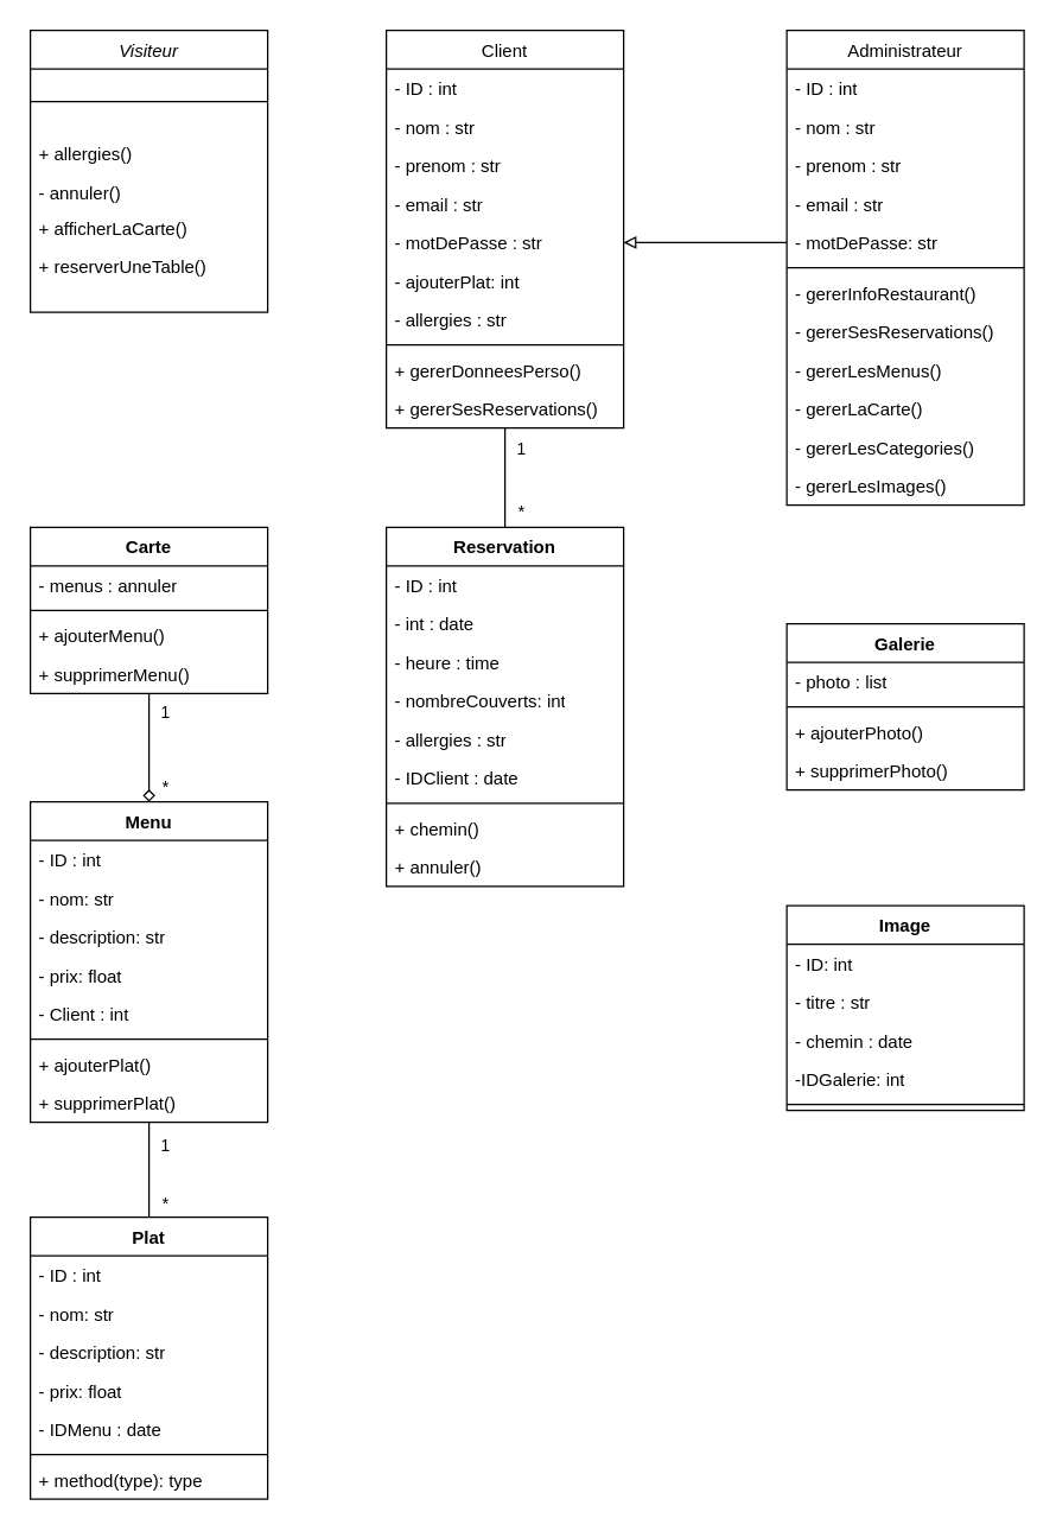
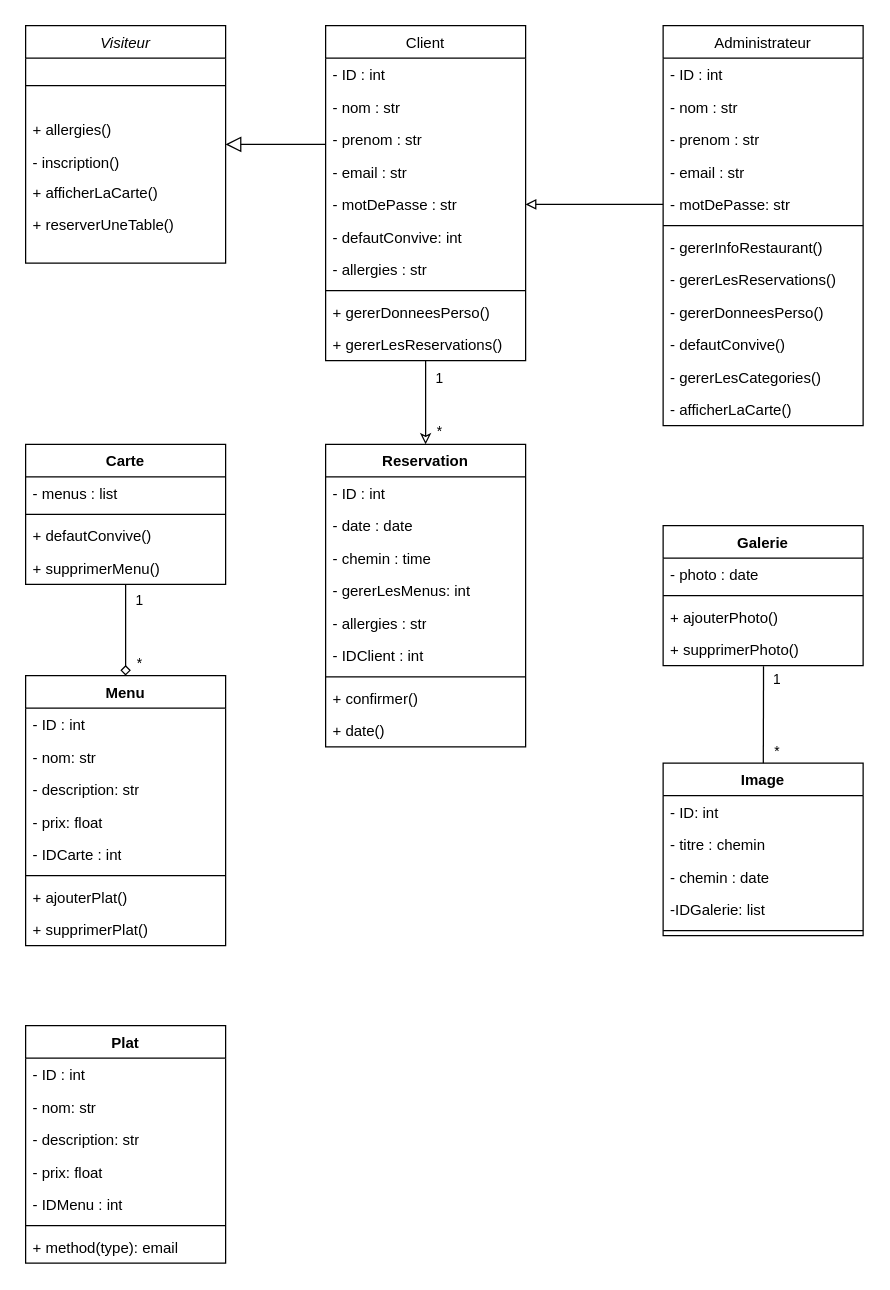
+ <mxCell id="22" value="" style="endArrow=block;endSize=10;endFill=0;shadow=0;strokeWidth=1;rounded=0;curved=0;edgeStyle=elbowEdgeStyle;elbow=vertical;" parent="1" source="11" target="2" edge="1"><mxGeometry width="160" relative="1" as="geometry"><mxPoint x="140" y="183" as="sourcePoint" /><mxPoint x="140" y="183" as="targetPoint" /></mxGeometry></mxCell>
- <mxCell id="5" value="- annuler()" style="text;align=left;verticalAlign=top;spacingLeft=4;spacingRight=4;overflow=hidden;rotatable=0;points=[[0,0.5],[1,0.5]];portConstraint=eastwest;" parent="2" vertex="1"><mxGeometry y="96" width="160" height="24" as="geometry" /></mxCell>
+ <mxCell id="5" value="- inscription()" style="text;align=left;verticalAlign=top;spacingLeft=4;spacingRight=4;overflow=hidden;rotatable=0;points=[[0,0.5],[1,0.5]];portConstraint=eastwest;" parent="2" vertex="1"><mxGeometry y="96" width="160" height="24" as="geometry" /></mxCell>
- <mxCell id="17" value="- ajouterPlat: int" style="text;align=left;verticalAlign=top;spacingLeft=4;spacingRight=4;overflow=hidden;rotatable=0;points=[[0,0.5],[1,0.5]];portConstraint=eastwest;rounded=0;shadow=0;html=0;" parent="11" vertex="1"><mxGeometry y="156" width="160" height="26" as="geometry" /></mxCell>
+ <mxCell id="17" value="- defautConvive: int" style="text;align=left;verticalAlign=top;spacingLeft=4;spacingRight=4;overflow=hidden;rotatable=0;points=[[0,0.5],[1,0.5]];portConstraint=eastwest;rounded=0;shadow=0;html=0;" parent="11" vertex="1"><mxGeometry y="156" width="160" height="26" as="geometry" /></mxCell>
- <mxCell id="31" value="- gererSesReservations()" style="text;align=left;verticalAlign=top;spacingLeft=4;spacingRight=4;overflow=hidden;rotatable=0;points=[[0,0.5],[1,0.5]];portConstraint=eastwest;" parent="23" vertex="1"><mxGeometry y="190" width="160" height="26" as="geometry" /></mxCell>
+ <mxCell id="31" value="- gererLesReservations()" style="text;align=left;verticalAlign=top;spacingLeft=4;spacingRight=4;overflow=hidden;rotatable=0;points=[[0,0.5],[1,0.5]];portConstraint=eastwest;" parent="23" vertex="1"><mxGeometry y="190" width="160" height="26" as="geometry" /></mxCell>
- <mxCell id="32" value="- gererLesMenus()" style="text;align=left;verticalAlign=top;spacingLeft=4;spacingRight=4;overflow=hidden;rotatable=0;points=[[0,0.5],[1,0.5]];portConstraint=eastwest;" parent="23" vertex="1"><mxGeometry y="216" width="160" height="26" as="geometry" /></mxCell>
+ <mxCell id="32" value="- gererDonneesPerso()" style="text;align=left;verticalAlign=top;spacingLeft=4;spacingRight=4;overflow=hidden;rotatable=0;points=[[0,0.5],[1,0.5]];portConstraint=eastwest;" parent="23" vertex="1"><mxGeometry y="216" width="160" height="26" as="geometry" /></mxCell>
- <mxCell id="21" value="+ gererSesReservations()" style="text;align=left;verticalAlign=top;spacingLeft=4;spacingRight=4;overflow=hidden;rotatable=0;points=[[0,0.5],[1,0.5]];portConstraint=eastwest;" parent="11" vertex="1"><mxGeometry y="242" width="160" height="26" as="geometry" /></mxCell>
+ <mxCell id="21" value="+ gererLesReservations()" style="text;align=left;verticalAlign=top;spacingLeft=4;spacingRight=4;overflow=hidden;rotatable=0;points=[[0,0.5],[1,0.5]];portConstraint=eastwest;" parent="11" vertex="1"><mxGeometry y="242" width="160" height="26" as="geometry" /></mxCell>
- <mxCell id="33" value="- gererLaCarte()" style="text;align=left;verticalAlign=top;spacingLeft=4;spacingRight=4;overflow=hidden;rotatable=0;points=[[0,0.5],[1,0.5]];portConstraint=eastwest;" parent="23" vertex="1"><mxGeometry y="242" width="160" height="26" as="geometry" /></mxCell>
+ <mxCell id="33" value="- defautConvive()" style="text;align=left;verticalAlign=top;spacingLeft=4;spacingRight=4;overflow=hidden;rotatable=0;points=[[0,0.5],[1,0.5]];portConstraint=eastwest;" parent="23" vertex="1"><mxGeometry y="242" width="160" height="26" as="geometry" /></mxCell>
- <mxCell id="35" value="- gererLesImages()" style="text;align=left;verticalAlign=top;spacingLeft=4;spacingRight=4;overflow=hidden;rotatable=0;points=[[0,0.5],[1,0.5]];portConstraint=eastwest;" parent="23" vertex="1"><mxGeometry y="294" width="160" height="26" as="geometry" /></mxCell>
+ <mxCell id="35" value="- afficherLaCarte()" style="text;align=left;verticalAlign=top;spacingLeft=4;spacingRight=4;overflow=hidden;rotatable=0;points=[[0,0.5],[1,0.5]];portConstraint=eastwest;" parent="23" vertex="1"><mxGeometry y="294" width="160" height="26" as="geometry" /></mxCell>
- <mxCell id="8" style="rounded=0;orthogonalLoop=1;jettySize=auto;html=1;entryX=0.5;entryY=0;entryDx=0;entryDy=0;endArrow=none;endFill=0;" edge="1" parent="1" source="11" target="37"><mxGeometry relative="1" as="geometry" /></mxCell>
+ <mxCell id="8" style="rounded=0;orthogonalLoop=1;jettySize=auto;html=1;entryX=0.5;entryY=0;entryDx=0;entryDy=0;endArrow=classic;endFill=0;" edge="1" parent="1" source="11" target="37"><mxGeometry relative="1" as="geometry" /></mxCell>
- <mxCell id="60" value="- menus : annuler" style="text;strokeColor=none;fillColor=none;align=left;verticalAlign=top;spacingLeft=4;spacingRight=4;overflow=hidden;rotatable=0;points=[[0,0.5],[1,0.5]];portConstraint=eastwest;whiteSpace=wrap;html=1;" vertex="1" parent="59"><mxGeometry y="26" width="160" height="26" as="geometry" /></mxCell>
+ <mxCell id="60" value="- menus : list" style="text;strokeColor=none;fillColor=none;align=left;verticalAlign=top;spacingLeft=4;spacingRight=4;overflow=hidden;rotatable=0;points=[[0,0.5],[1,0.5]];portConstraint=eastwest;whiteSpace=wrap;html=1;" vertex="1" parent="59"><mxGeometry y="26" width="160" height="26" as="geometry" /></mxCell>
- <mxCell id="39" value="- int : date" style="text;strokeColor=none;fillColor=none;align=left;verticalAlign=top;spacingLeft=4;spacingRight=4;overflow=hidden;rotatable=0;points=[[0,0.5],[1,0.5]];portConstraint=eastwest;whiteSpace=wrap;html=1;" vertex="1" parent="37"><mxGeometry y="52" width="160" height="26" as="geometry" /></mxCell>
+ <mxCell id="39" value="- date : date" style="text;strokeColor=none;fillColor=none;align=left;verticalAlign=top;spacingLeft=4;spacingRight=4;overflow=hidden;rotatable=0;points=[[0,0.5],[1,0.5]];portConstraint=eastwest;whiteSpace=wrap;html=1;" vertex="1" parent="37"><mxGeometry y="52" width="160" height="26" as="geometry" /></mxCell>
- <mxCell id="62" value="+ ajouterMenu()" style="text;strokeColor=none;fillColor=none;align=left;verticalAlign=top;spacingLeft=4;spacingRight=4;overflow=hidden;rotatable=0;points=[[0,0.5],[1,0.5]];portConstraint=eastwest;whiteSpace=wrap;html=1;" vertex="1" parent="59"><mxGeometry y="60" width="160" height="26" as="geometry" /></mxCell>
+ <mxCell id="62" value="+ defautConvive()" style="text;strokeColor=none;fillColor=none;align=left;verticalAlign=top;spacingLeft=4;spacingRight=4;overflow=hidden;rotatable=0;points=[[0,0.5],[1,0.5]];portConstraint=eastwest;whiteSpace=wrap;html=1;" vertex="1" parent="59"><mxGeometry y="60" width="160" height="26" as="geometry" /></mxCell>
- <mxCell id="40" value="- heure : time" style="text;strokeColor=none;fillColor=none;align=left;verticalAlign=top;spacingLeft=4;spacingRight=4;overflow=hidden;rotatable=0;points=[[0,0.5],[1,0.5]];portConstraint=eastwest;whiteSpace=wrap;html=1;" vertex="1" parent="37"><mxGeometry y="78" width="160" height="26" as="geometry" /></mxCell>
+ <mxCell id="40" value="- chemin : time" style="text;strokeColor=none;fillColor=none;align=left;verticalAlign=top;spacingLeft=4;spacingRight=4;overflow=hidden;rotatable=0;points=[[0,0.5],[1,0.5]];portConstraint=eastwest;whiteSpace=wrap;html=1;" vertex="1" parent="37"><mxGeometry y="78" width="160" height="26" as="geometry" /></mxCell>
- <mxCell id="65" value="- photo : list" style="text;strokeColor=none;fillColor=none;align=left;verticalAlign=top;spacingLeft=4;spacingRight=4;overflow=hidden;rotatable=0;points=[[0,0.5],[1,0.5]];portConstraint=eastwest;whiteSpace=wrap;html=1;" vertex="1" parent="64"><mxGeometry y="26" width="160" height="26" as="geometry" /></mxCell>
+ <mxCell id="65" value="- photo : date" style="text;strokeColor=none;fillColor=none;align=left;verticalAlign=top;spacingLeft=4;spacingRight=4;overflow=hidden;rotatable=0;points=[[0,0.5],[1,0.5]];portConstraint=eastwest;whiteSpace=wrap;html=1;" vertex="1" parent="64"><mxGeometry y="26" width="160" height="26" as="geometry" /></mxCell>
- <mxCell id="41" value="- nombreCouverts: int" style="text;strokeColor=none;fillColor=none;align=left;verticalAlign=top;spacingLeft=4;spacingRight=4;overflow=hidden;rotatable=0;points=[[0,0.5],[1,0.5]];portConstraint=eastwest;whiteSpace=wrap;html=1;" vertex="1" parent="37"><mxGeometry y="104" width="160" height="26" as="geometry" /></mxCell>
+ <mxCell id="41" value="- gererLesMenus: int" style="text;strokeColor=none;fillColor=none;align=left;verticalAlign=top;spacingLeft=4;spacingRight=4;overflow=hidden;rotatable=0;points=[[0,0.5],[1,0.5]];portConstraint=eastwest;whiteSpace=wrap;html=1;" vertex="1" parent="37"><mxGeometry y="104" width="160" height="26" as="geometry" /></mxCell>
- <mxCell id="43" value="- IDClient : date" style="text;strokeColor=none;fillColor=none;align=left;verticalAlign=top;spacingLeft=4;spacingRight=4;overflow=hidden;rotatable=0;points=[[0,0.5],[1,0.5]];portConstraint=eastwest;whiteSpace=wrap;html=1;" vertex="1" parent="37"><mxGeometry y="156" width="160" height="26" as="geometry" /></mxCell>
+ <mxCell id="43" value="- IDClient : int" style="text;strokeColor=none;fillColor=none;align=left;verticalAlign=top;spacingLeft=4;spacingRight=4;overflow=hidden;rotatable=0;points=[[0,0.5],[1,0.5]];portConstraint=eastwest;whiteSpace=wrap;html=1;" vertex="1" parent="37"><mxGeometry y="156" width="160" height="26" as="geometry" /></mxCell>
- <mxCell id="45" value="+ chemin()" style="text;strokeColor=none;fillColor=none;align=left;verticalAlign=top;spacingLeft=4;spacingRight=4;overflow=hidden;rotatable=0;points=[[0,0.5],[1,0.5]];portConstraint=eastwest;whiteSpace=wrap;html=1;" vertex="1" parent="37"><mxGeometry y="190" width="160" height="26" as="geometry" /></mxCell>
+ <mxCell id="45" value="+ confirmer()" style="text;strokeColor=none;fillColor=none;align=left;verticalAlign=top;spacingLeft=4;spacingRight=4;overflow=hidden;rotatable=0;points=[[0,0.5],[1,0.5]];portConstraint=eastwest;whiteSpace=wrap;html=1;" vertex="1" parent="37"><mxGeometry y="190" width="160" height="26" as="geometry" /></mxCell>
+ <mxCell id="86" style="rounded=0;orthogonalLoop=1;jettySize=auto;html=1;entryX=0.502;entryY=1.017;entryDx=0;entryDy=0;entryPerimeter=0;endArrow=none;endFill=0;" edge="1" parent="1" source="69" target="68"><mxGeometry relative="1" as="geometry" /></mxCell>
+ <mxCell id="87" value="1" style="edgeLabel;html=1;align=center;verticalAlign=middle;resizable=0;points=[];" vertex="1" connectable="0" parent="86"><mxGeometry x="0.756" relative="1" as="geometry"><mxPoint x="10" as="offset" /></mxGeometry></mxCell>
+ <mxCell id="88" value="*" style="edgeLabel;html=1;align=center;verticalAlign=middle;resizable=0;points=[];" vertex="1" connectable="0" parent="86"><mxGeometry x="-0.755" relative="1" as="geometry"><mxPoint x="10" as="offset" /></mxGeometry></mxCell>
- <mxCell id="46" value="+ annuler()" style="text;strokeColor=none;fillColor=none;align=left;verticalAlign=top;spacingLeft=4;spacingRight=4;overflow=hidden;rotatable=0;points=[[0,0.5],[1,0.5]];portConstraint=eastwest;whiteSpace=wrap;html=1;" vertex="1" parent="37"><mxGeometry y="216" width="160" height="26" as="geometry" /></mxCell>
+ <mxCell id="46" value="+ date()" style="text;strokeColor=none;fillColor=none;align=left;verticalAlign=top;spacingLeft=4;spacingRight=4;overflow=hidden;rotatable=0;points=[[0,0.5],[1,0.5]];portConstraint=eastwest;whiteSpace=wrap;html=1;" vertex="1" parent="37"><mxGeometry y="216" width="160" height="26" as="geometry" /></mxCell>
- <mxCell id="71" value="- titre : str" style="text;strokeColor=none;fillColor=none;align=left;verticalAlign=top;spacingLeft=4;spacingRight=4;overflow=hidden;rotatable=0;points=[[0,0.5],[1,0.5]];portConstraint=eastwest;whiteSpace=wrap;html=1;" vertex="1" parent="69"><mxGeometry y="52" width="160" height="26" as="geometry" /></mxCell>
+ <mxCell id="71" value="- titre : chemin" style="text;strokeColor=none;fillColor=none;align=left;verticalAlign=top;spacingLeft=4;spacingRight=4;overflow=hidden;rotatable=0;points=[[0,0.5],[1,0.5]];portConstraint=eastwest;whiteSpace=wrap;html=1;" vertex="1" parent="69"><mxGeometry y="52" width="160" height="26" as="geometry" /></mxCell>
- <mxCell id="52" value="- Client : int&lt;div&gt;&lt;br&gt;&lt;/div&gt;" style="text;strokeColor=none;fillColor=none;align=left;verticalAlign=top;spacingLeft=4;spacingRight=4;overflow=hidden;rotatable=0;points=[[0,0.5],[1,0.5]];portConstraint=eastwest;whiteSpace=wrap;html=1;" vertex="1" parent="47"><mxGeometry y="130" width="160" height="26" as="geometry" /></mxCell>
+ <mxCell id="52" value="- IDCarte : int&lt;div&gt;&lt;br&gt;&lt;/div&gt;" style="text;strokeColor=none;fillColor=none;align=left;verticalAlign=top;spacingLeft=4;spacingRight=4;overflow=hidden;rotatable=0;points=[[0,0.5],[1,0.5]];portConstraint=eastwest;whiteSpace=wrap;html=1;" vertex="1" parent="47"><mxGeometry y="130" width="160" height="26" as="geometry" /></mxCell>
- <mxCell id="73" value="-IDGalerie: int" style="text;strokeColor=none;fillColor=none;align=left;verticalAlign=top;spacingLeft=4;spacingRight=4;overflow=hidden;rotatable=0;points=[[0,0.5],[1,0.5]];portConstraint=eastwest;whiteSpace=wrap;html=1;" vertex="1" parent="69"><mxGeometry y="104" width="160" height="26" as="geometry" /></mxCell>
+ <mxCell id="73" value="-IDGalerie: list" style="text;strokeColor=none;fillColor=none;align=left;verticalAlign=top;spacingLeft=4;spacingRight=4;overflow=hidden;rotatable=0;points=[[0,0.5],[1,0.5]];portConstraint=eastwest;whiteSpace=wrap;html=1;" vertex="1" parent="69"><mxGeometry y="104" width="160" height="26" as="geometry" /></mxCell>
- <mxCell id="83" style="edgeStyle=orthogonalEdgeStyle;rounded=0;orthogonalLoop=1;jettySize=auto;html=1;entryX=0.5;entryY=0;entryDx=0;entryDy=0;endArrow=none;endFill=0;" edge="1" parent="1" source="47" target="75"><mxGeometry relative="1" as="geometry" /></mxCell>
- <mxCell id="84" value="1" style="edgeLabel;html=1;align=center;verticalAlign=middle;resizable=0;points=[];" vertex="1" connectable="0" parent="83"><mxGeometry x="-0.763" y="-1" relative="1" as="geometry"><mxPoint x="11" y="7" as="offset" /></mxGeometry></mxCell>
- <mxCell id="85" value="*" style="edgeLabel;html=1;align=center;verticalAlign=middle;resizable=0;points=[];" vertex="1" connectable="0" parent="83"><mxGeometry x="0.81" y="1" relative="1" as="geometry"><mxPoint x="9" y="-4" as="offset" /></mxGeometry></mxCell>
- <mxCell id="80" value="- IDMenu : date&lt;div&gt;&lt;br&gt;&lt;/div&gt;" style="text;strokeColor=none;fillColor=none;align=left;verticalAlign=top;spacingLeft=4;spacingRight=4;overflow=hidden;rotatable=0;points=[[0,0.5],[1,0.5]];portConstraint=eastwest;whiteSpace=wrap;html=1;" vertex="1" parent="75"><mxGeometry y="130" width="160" height="26" as="geometry" /></mxCell>
+ <mxCell id="80" value="- IDMenu : int&lt;div&gt;&lt;br&gt;&lt;/div&gt;" style="text;strokeColor=none;fillColor=none;align=left;verticalAlign=top;spacingLeft=4;spacingRight=4;overflow=hidden;rotatable=0;points=[[0,0.5],[1,0.5]];portConstraint=eastwest;whiteSpace=wrap;html=1;" vertex="1" parent="75"><mxGeometry y="130" width="160" height="26" as="geometry" /></mxCell>
- <mxCell id="82" value="+ method(type): type" style="text;strokeColor=none;fillColor=none;align=left;verticalAlign=top;spacingLeft=4;spacingRight=4;overflow=hidden;rotatable=0;points=[[0,0.5],[1,0.5]];portConstraint=eastwest;whiteSpace=wrap;html=1;" vertex="1" parent="75"><mxGeometry y="164" width="160" height="26" as="geometry" /></mxCell>
+ <mxCell id="82" value="+ method(type): email" style="text;strokeColor=none;fillColor=none;align=left;verticalAlign=top;spacingLeft=4;spacingRight=4;overflow=hidden;rotatable=0;points=[[0,0.5],[1,0.5]];portConstraint=eastwest;whiteSpace=wrap;html=1;" vertex="1" parent="75"><mxGeometry y="164" width="160" height="26" as="geometry" /></mxCell>
